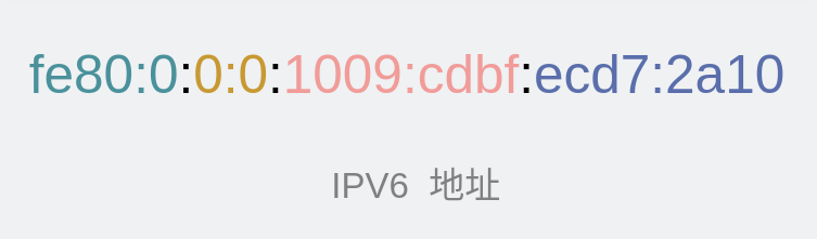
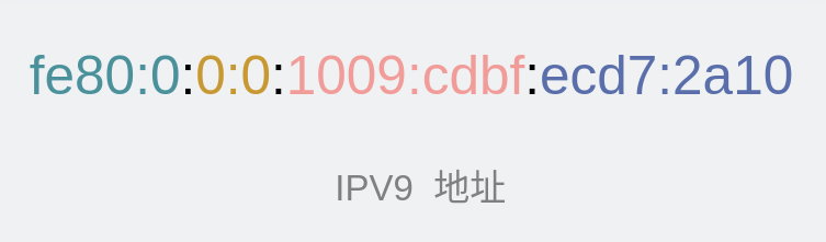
- <mxCell id="3" value="&lt;font&gt;&lt;font color=&quot;#808080&quot; style=&quot;font-size: 22px;&quot;&gt;IPV6&amp;nbsp; 地址&lt;/font&gt;&lt;br&gt;&lt;/font&gt;" style="text;html=1;strokeColor=none;fillColor=none;align=center;verticalAlign=middle;whiteSpace=wrap;rounded=0;" parent="1" vertex="1"><mxGeometry x="155.62" y="105" width="198.75" height="20" as="geometry" /></mxCell>
+ <mxCell id="3" value="&lt;font&gt;&lt;font color=&quot;#808080&quot; style=&quot;font-size: 22px;&quot;&gt;IPV9&amp;nbsp; 地址&lt;/font&gt;&lt;br&gt;&lt;/font&gt;" style="text;html=1;strokeColor=none;fillColor=none;align=center;verticalAlign=middle;whiteSpace=wrap;rounded=0;" parent="1" vertex="1"><mxGeometry x="155.62" y="105" width="198.75" height="20" as="geometry" /></mxCell>
